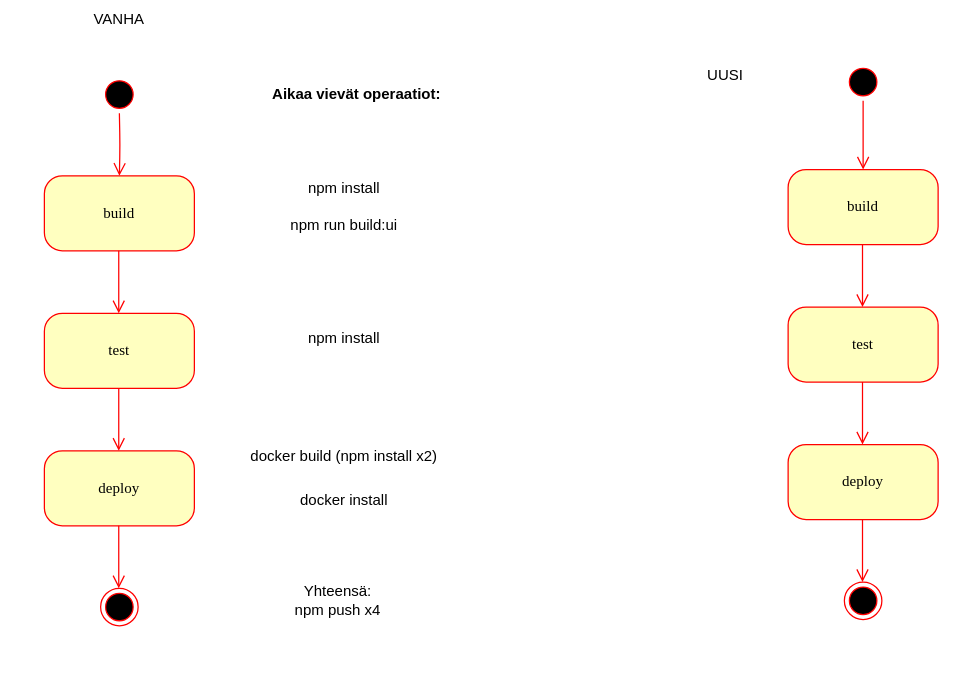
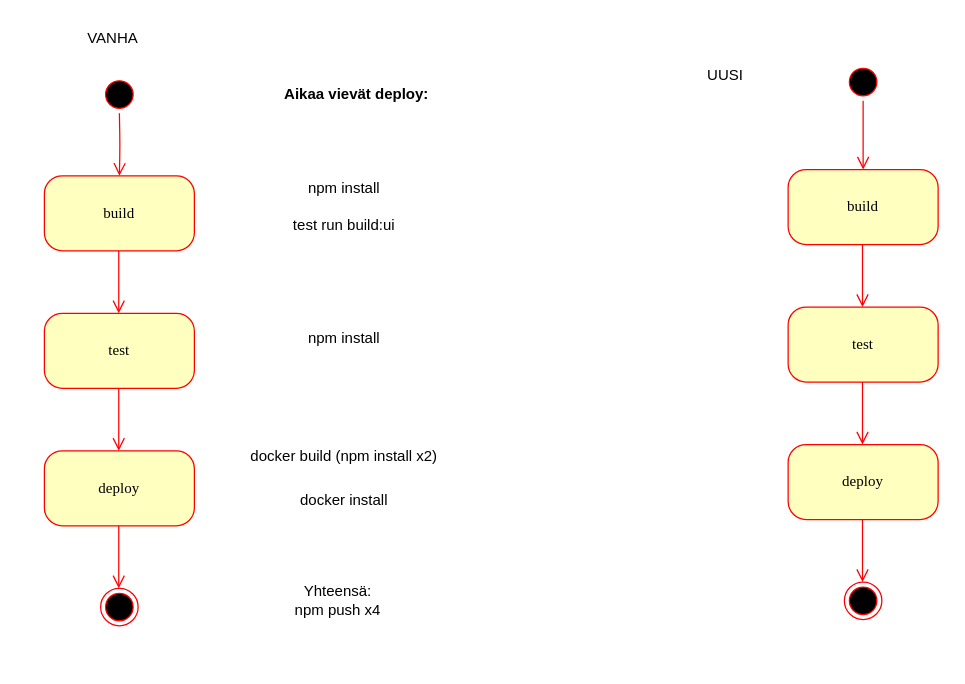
- <mxCell id="17" value="VANHA" style="text;html=1;strokeColor=none;fillColor=none;align=center;verticalAlign=middle;whiteSpace=wrap;rounded=0;" vertex="1" parent="1"><mxGeometry x="25" y="5" width="140" height="20" as="geometry" /></mxCell>
+ <mxCell id="17" value="VANHA" style="text;html=1;strokeColor=none;fillColor=none;align=center;verticalAlign=middle;whiteSpace=wrap;rounded=0;" vertex="1" parent="1"><mxGeometry x="20" y="20" width="140" height="20" as="geometry" /></mxCell>
- <mxCell id="9" value="&lt;b&gt;Aikaa vievät operaatiot:&lt;br&gt;&lt;/b&gt;" style="text;html=1;strokeColor=none;fillColor=none;align=center;verticalAlign=middle;whiteSpace=wrap;rounded=0;" vertex="1" parent="1"><mxGeometry x="170" y="60" width="230" height="30" as="geometry" /></mxCell>
+ <mxCell id="9" value="&lt;b&gt;Aikaa vievät deploy:&lt;br&gt;&lt;/b&gt;" style="text;html=1;strokeColor=none;fillColor=none;align=center;verticalAlign=middle;whiteSpace=wrap;rounded=0;" vertex="1" parent="1"><mxGeometry x="170" y="60" width="230" height="30" as="geometry" /></mxCell>
- <mxCell id="10" value="npm run build:ui" style="text;html=1;strokeColor=none;fillColor=none;align=center;verticalAlign=middle;whiteSpace=wrap;rounded=0;" vertex="1" parent="1"><mxGeometry x="180" y="170" width="190" height="20" as="geometry" /></mxCell>
+ <mxCell id="10" value="test run build:ui" style="text;html=1;strokeColor=none;fillColor=none;align=center;verticalAlign=middle;whiteSpace=wrap;rounded=0;" vertex="1" parent="1"><mxGeometry x="180" y="170" width="190" height="20" as="geometry" /></mxCell>
